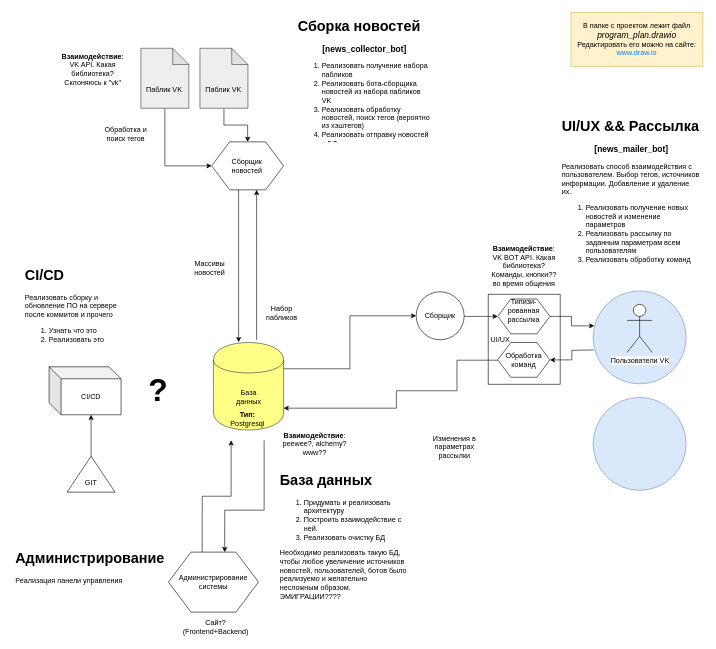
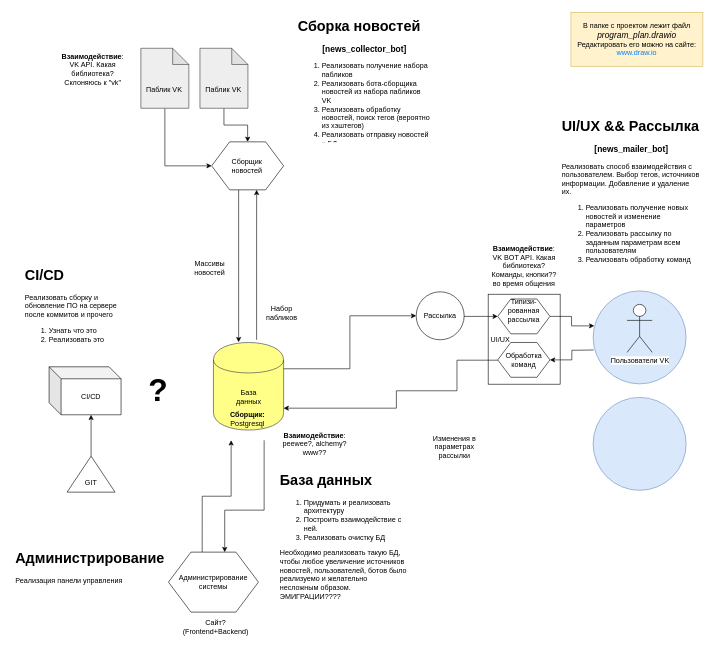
- <mxCell id="27" value="Обработка и поиск тегов" style="text;html=1;strokeColor=none;fillColor=none;align=center;verticalAlign=middle;whiteSpace=wrap;rounded=0;" parent="1" vertex="1"><mxGeometry x="159" y="206" width="100" height="34" as="geometry" /></mxCell>
- <mxCell id="40" value="Сборщик" style="text;html=1;strokeColor=none;fillColor=none;align=center;verticalAlign=middle;whiteSpace=wrap;rounded=0;" parent="1" vertex="1"><mxGeometry x="702" y="516" width="62" height="20" as="geometry" /></mxCell>
+ <mxCell id="40" value="Рассылка" style="text;html=1;strokeColor=none;fillColor=none;align=center;verticalAlign=middle;whiteSpace=wrap;rounded=0;" parent="1" vertex="1"><mxGeometry x="702" y="516" width="62" height="20" as="geometry" /></mxCell>
- <mxCell id="9" value="&lt;div&gt;&lt;b&gt;Тип:&lt;/b&gt;&lt;/div&gt;&lt;div&gt;Postgresql&lt;/div&gt;" style="text;html=1;strokeColor=none;fillColor=none;align=center;verticalAlign=middle;whiteSpace=wrap;rounded=0;" parent="1" vertex="1"><mxGeometry x="357" y="663.5" width="110" height="70" as="geometry" /></mxCell>
+ <mxCell id="9" value="&lt;div&gt;&lt;b&gt;Сборщик:&lt;/b&gt;&lt;/div&gt;&lt;div&gt;Postgresql&lt;/div&gt;" style="text;html=1;strokeColor=none;fillColor=none;align=center;verticalAlign=middle;whiteSpace=wrap;rounded=0;" parent="1" vertex="1"><mxGeometry x="357" y="663.5" width="110" height="70" as="geometry" /></mxCell>
